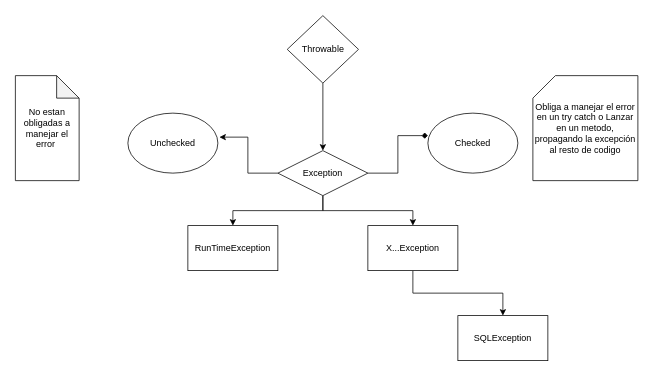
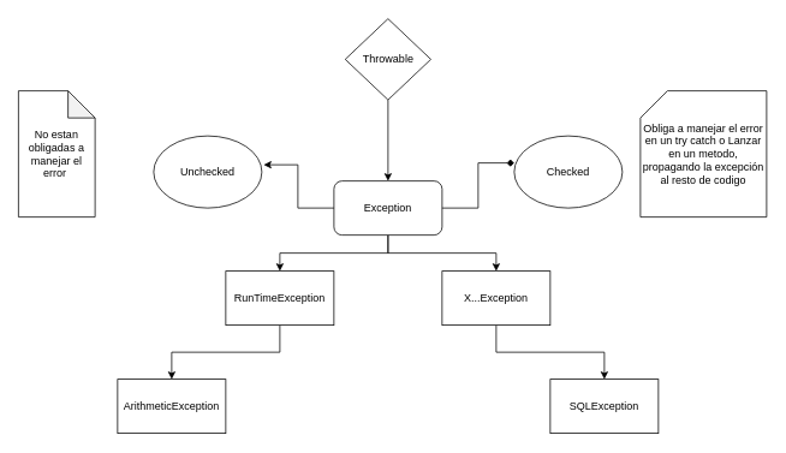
- <mxCell id="4" value="Exception" style="rhombus;whiteSpace=wrap;html=1;" vertex="1" parent="1"><mxGeometry x="370" y="200" width="120" height="60" as="geometry" /></mxCell>
+ <mxCell id="4" value="Exception" style="rounded=1;whiteSpace=wrap;html=1;" vertex="1" parent="1"><mxGeometry x="370" y="200" width="120" height="60" as="geometry" /></mxCell>
+ <mxCell id="5" style="edgeStyle=orthogonalEdgeStyle;rounded=0;orthogonalLoop=1;jettySize=auto;html=1;entryX=0.5;entryY=0;entryDx=0;entryDy=0;" edge="1" parent="1" source="6" target="11"><mxGeometry relative="1" as="geometry" /></mxCell>
+ <mxCell id="11" value="ArithmeticException" style="rounded=0;whiteSpace=wrap;html=1;" vertex="1" parent="1"><mxGeometry x="130" y="420" width="120" height="60" as="geometry" /></mxCell>
